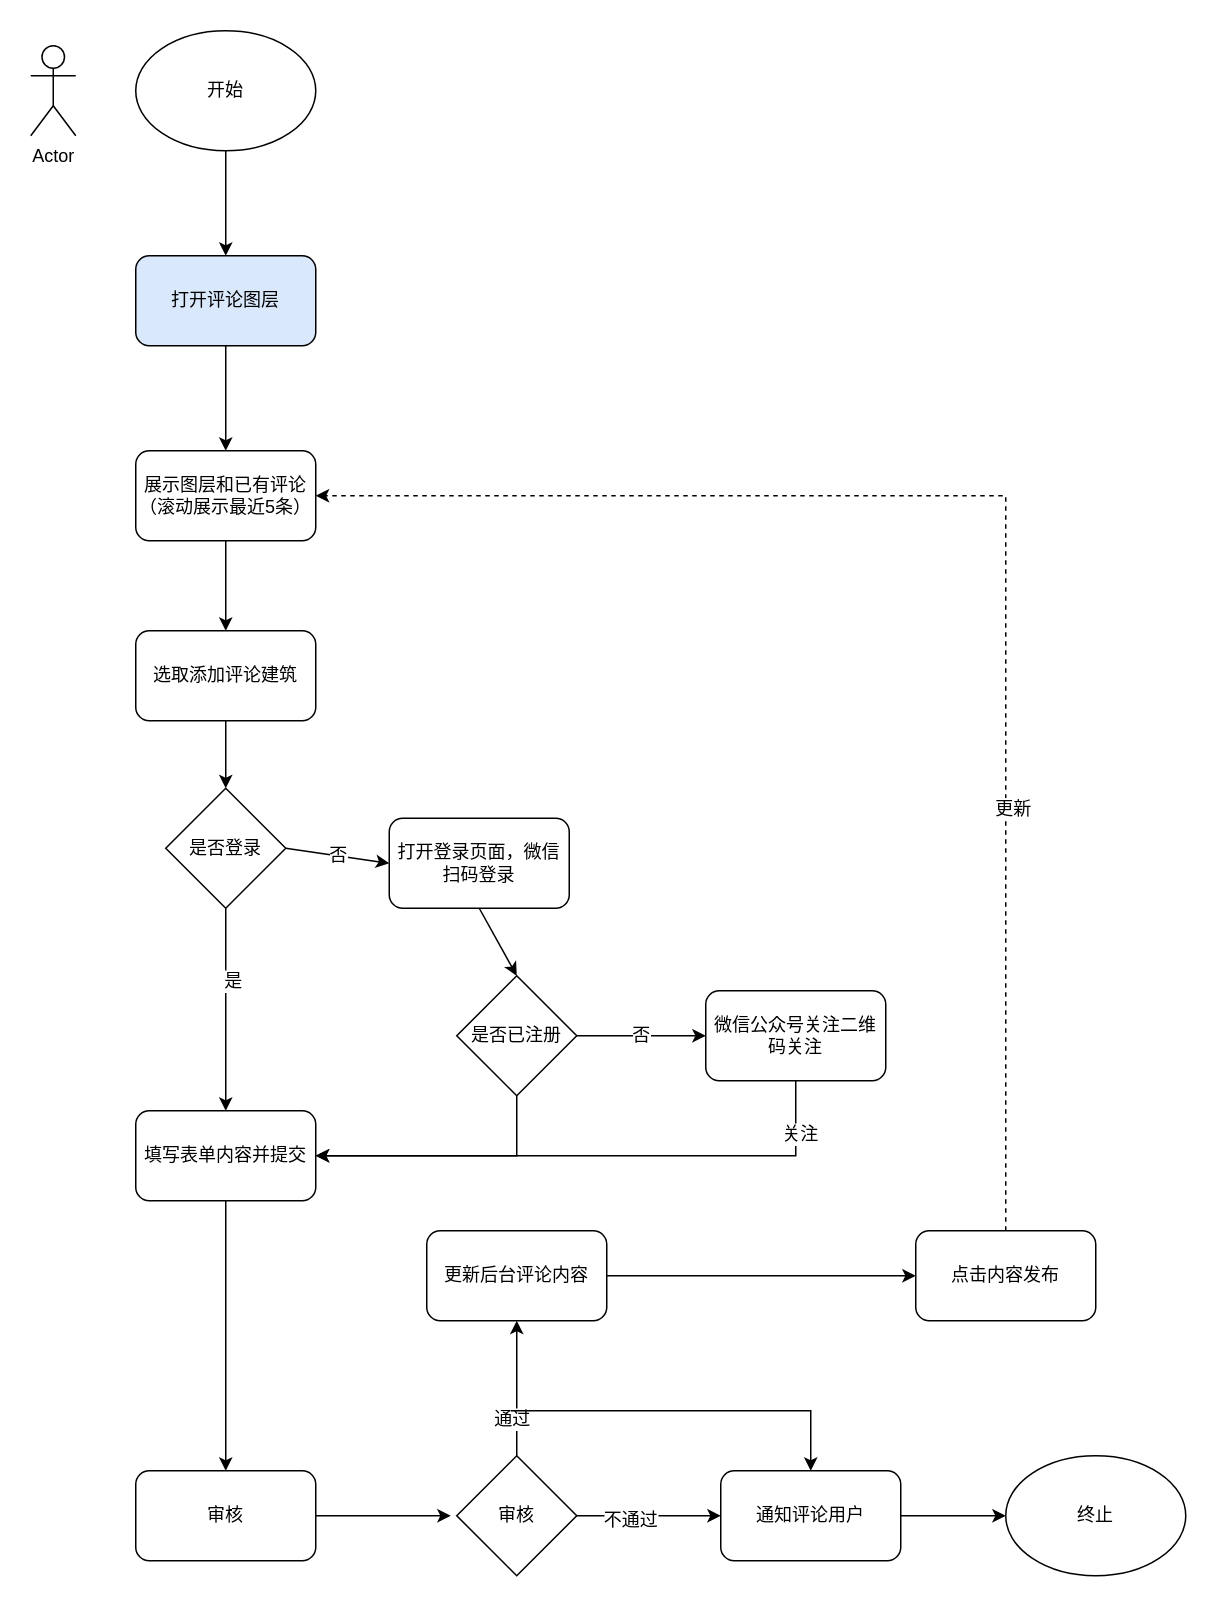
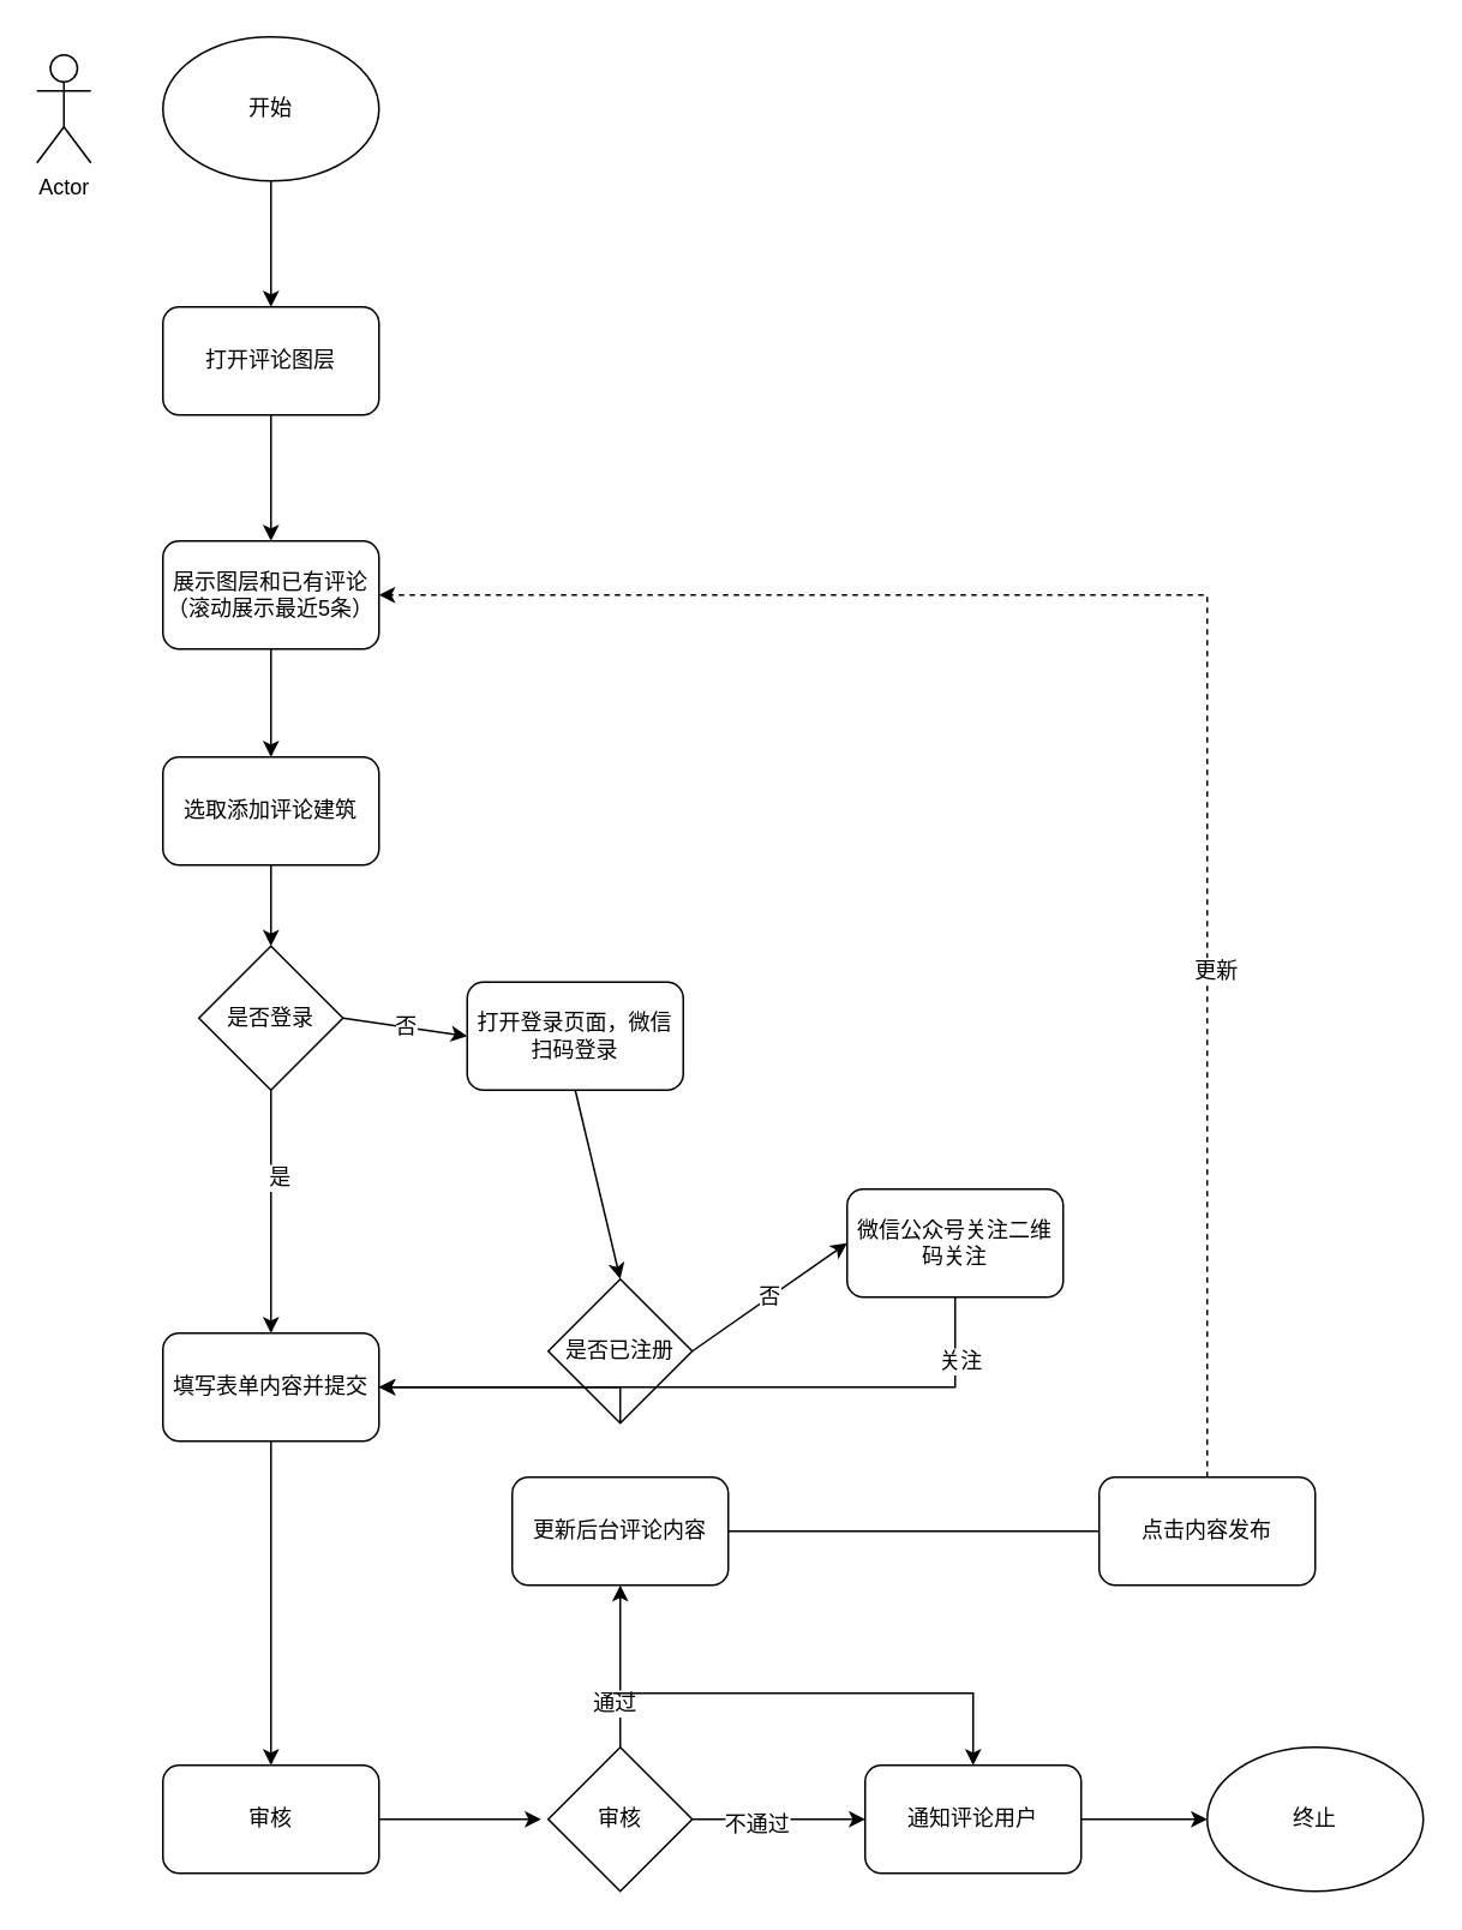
- <mxCell id="3" value="打开评论图层" style="rounded=1;whiteSpace=wrap;html=1;fontSize=12;fillColor=#dae8fc;" vertex="1" parent="1"><mxGeometry x="90" y="170" width="120" height="60" as="geometry" /></mxCell>
+ <mxCell id="3" value="打开评论图层" style="rounded=1;whiteSpace=wrap;html=1;fontSize=12;" vertex="1" parent="1"><mxGeometry x="90" y="170" width="120" height="60" as="geometry" /></mxCell>
- <mxCell id="13" value="是否已注册" style="rhombus;whiteSpace=wrap;html=1;fontSize=12;" vertex="1" parent="1"><mxGeometry x="304" y="650" width="80" height="80" as="geometry" /></mxCell>
+ <mxCell id="13" value="是否已注册" style="rhombus;whiteSpace=wrap;html=1;fontSize=12;" vertex="1" parent="1"><mxGeometry x="304" y="710" width="80" height="80" as="geometry" /></mxCell>
- <mxCell id="29" value="" style="endArrow=classic;html=1;rounded=0;exitX=1;exitY=0.5;exitDx=0;exitDy=0;entryX=0;entryY=0.5;entryDx=0;entryDy=0;fontSize=12;" edge="1" parent="1" source="20" target="28"><mxGeometry width="50" height="50" relative="1" as="geometry"><mxPoint x="570" y="800" as="sourcePoint" /><mxPoint x="620" y="750" as="targetPoint" /></mxGeometry></mxCell>
+ <mxCell id="29" value="" style="endArrow=none;html=1;rounded=0;exitX=1;exitY=0.5;exitDx=0;exitDy=0;entryX=0;entryY=0.5;entryDx=0;entryDy=0;fontSize=12;" edge="1" parent="1" source="20" target="28"><mxGeometry width="50" height="50" relative="1" as="geometry"><mxPoint x="570" y="800" as="sourcePoint" /><mxPoint x="620" y="750" as="targetPoint" /></mxGeometry></mxCell>
